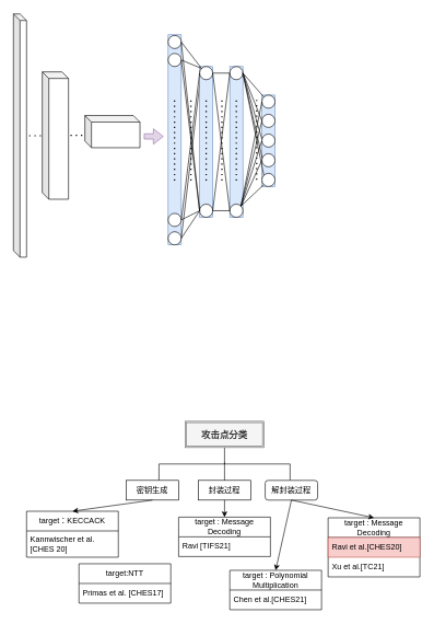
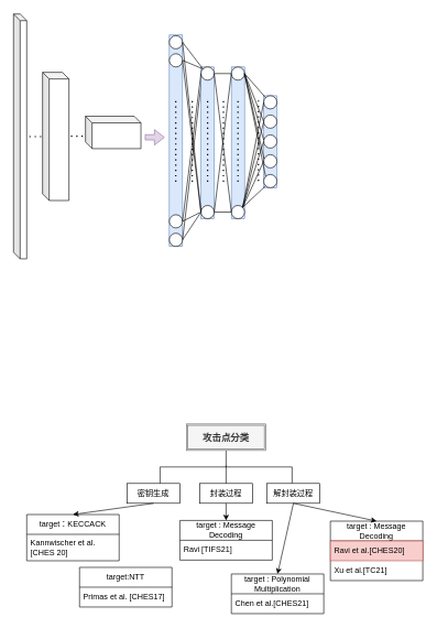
- <mxCell id="58" value="解封装过程" style="whiteSpace=wrap;html=1;fontSize=12;rounded=1;" parent="1" vertex="1"><mxGeometry x="404" y="731" width="80" height="30" as="geometry" /></mxCell>
+ <mxCell id="58" value="解封装过程" style="rounded=0;whiteSpace=wrap;html=1;fontSize=12;" parent="1" vertex="1"><mxGeometry x="404" y="731" width="80" height="30" as="geometry" /></mxCell>
